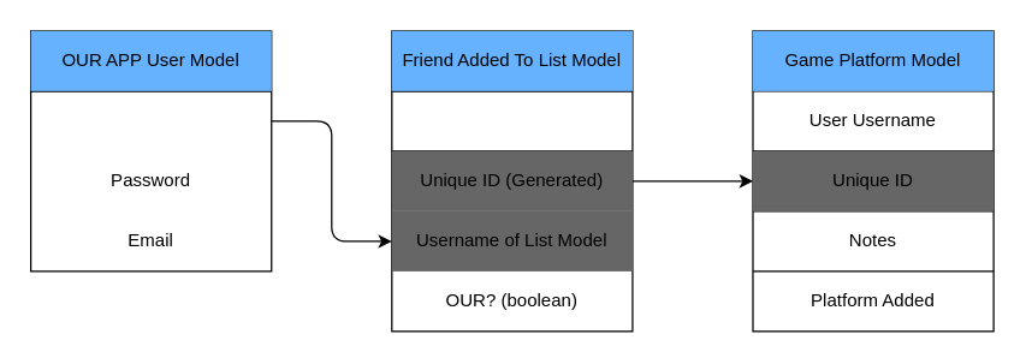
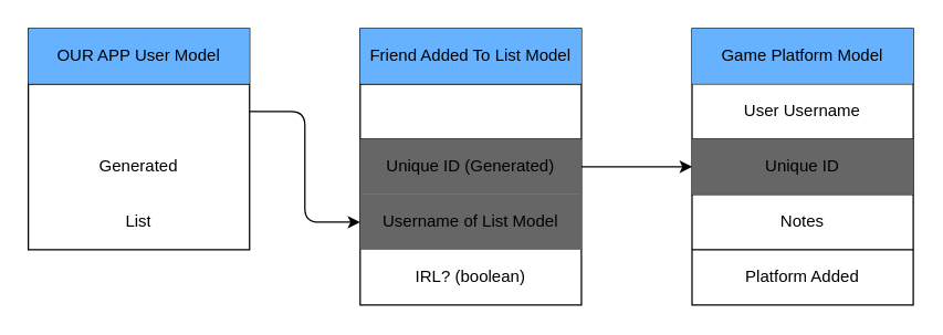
- <mxCell id="7" value="Password" style="shape=partialRectangle;html=1;whiteSpace=wrap;connectable=0;overflow=hidden;fillColor=none;top=0;left=0;bottom=0;right=0;pointerEvents=1;" vertex="1" parent="6"><mxGeometry width="160" height="40" as="geometry"><mxRectangle width="160" height="40" as="alternateBounds" /></mxGeometry></mxCell>
+ <mxCell id="7" value="Generated" style="shape=partialRectangle;html=1;whiteSpace=wrap;connectable=0;overflow=hidden;fillColor=none;top=0;left=0;bottom=0;right=0;pointerEvents=1;" vertex="1" parent="6"><mxGeometry width="160" height="40" as="geometry"><mxRectangle width="160" height="40" as="alternateBounds" /></mxGeometry></mxCell>
- <mxCell id="9" value="Email" style="shape=partialRectangle;html=1;whiteSpace=wrap;connectable=0;overflow=hidden;fillColor=none;top=0;left=0;bottom=0;right=0;pointerEvents=1;" vertex="1" parent="8"><mxGeometry width="160" height="40" as="geometry"><mxRectangle width="160" height="40" as="alternateBounds" /></mxGeometry></mxCell>
+ <mxCell id="9" value="List" style="shape=partialRectangle;html=1;whiteSpace=wrap;connectable=0;overflow=hidden;fillColor=none;top=0;left=0;bottom=0;right=0;pointerEvents=1;" vertex="1" parent="8"><mxGeometry width="160" height="40" as="geometry"><mxRectangle width="160" height="40" as="alternateBounds" /></mxGeometry></mxCell>
- <mxCell id="19" value="OUR? (boolean)" style="shape=partialRectangle;html=1;whiteSpace=wrap;connectable=0;overflow=hidden;fillColor=none;top=0;left=0;bottom=0;right=0;pointerEvents=1;" vertex="1" parent="18"><mxGeometry width="160" height="40" as="geometry"><mxRectangle width="160" height="40" as="alternateBounds" /></mxGeometry></mxCell>
+ <mxCell id="19" value="IRL? (boolean)" style="shape=partialRectangle;html=1;whiteSpace=wrap;connectable=0;overflow=hidden;fillColor=none;top=0;left=0;bottom=0;right=0;pointerEvents=1;" vertex="1" parent="18"><mxGeometry width="160" height="40" as="geometry"><mxRectangle width="160" height="40" as="alternateBounds" /></mxGeometry></mxCell>
